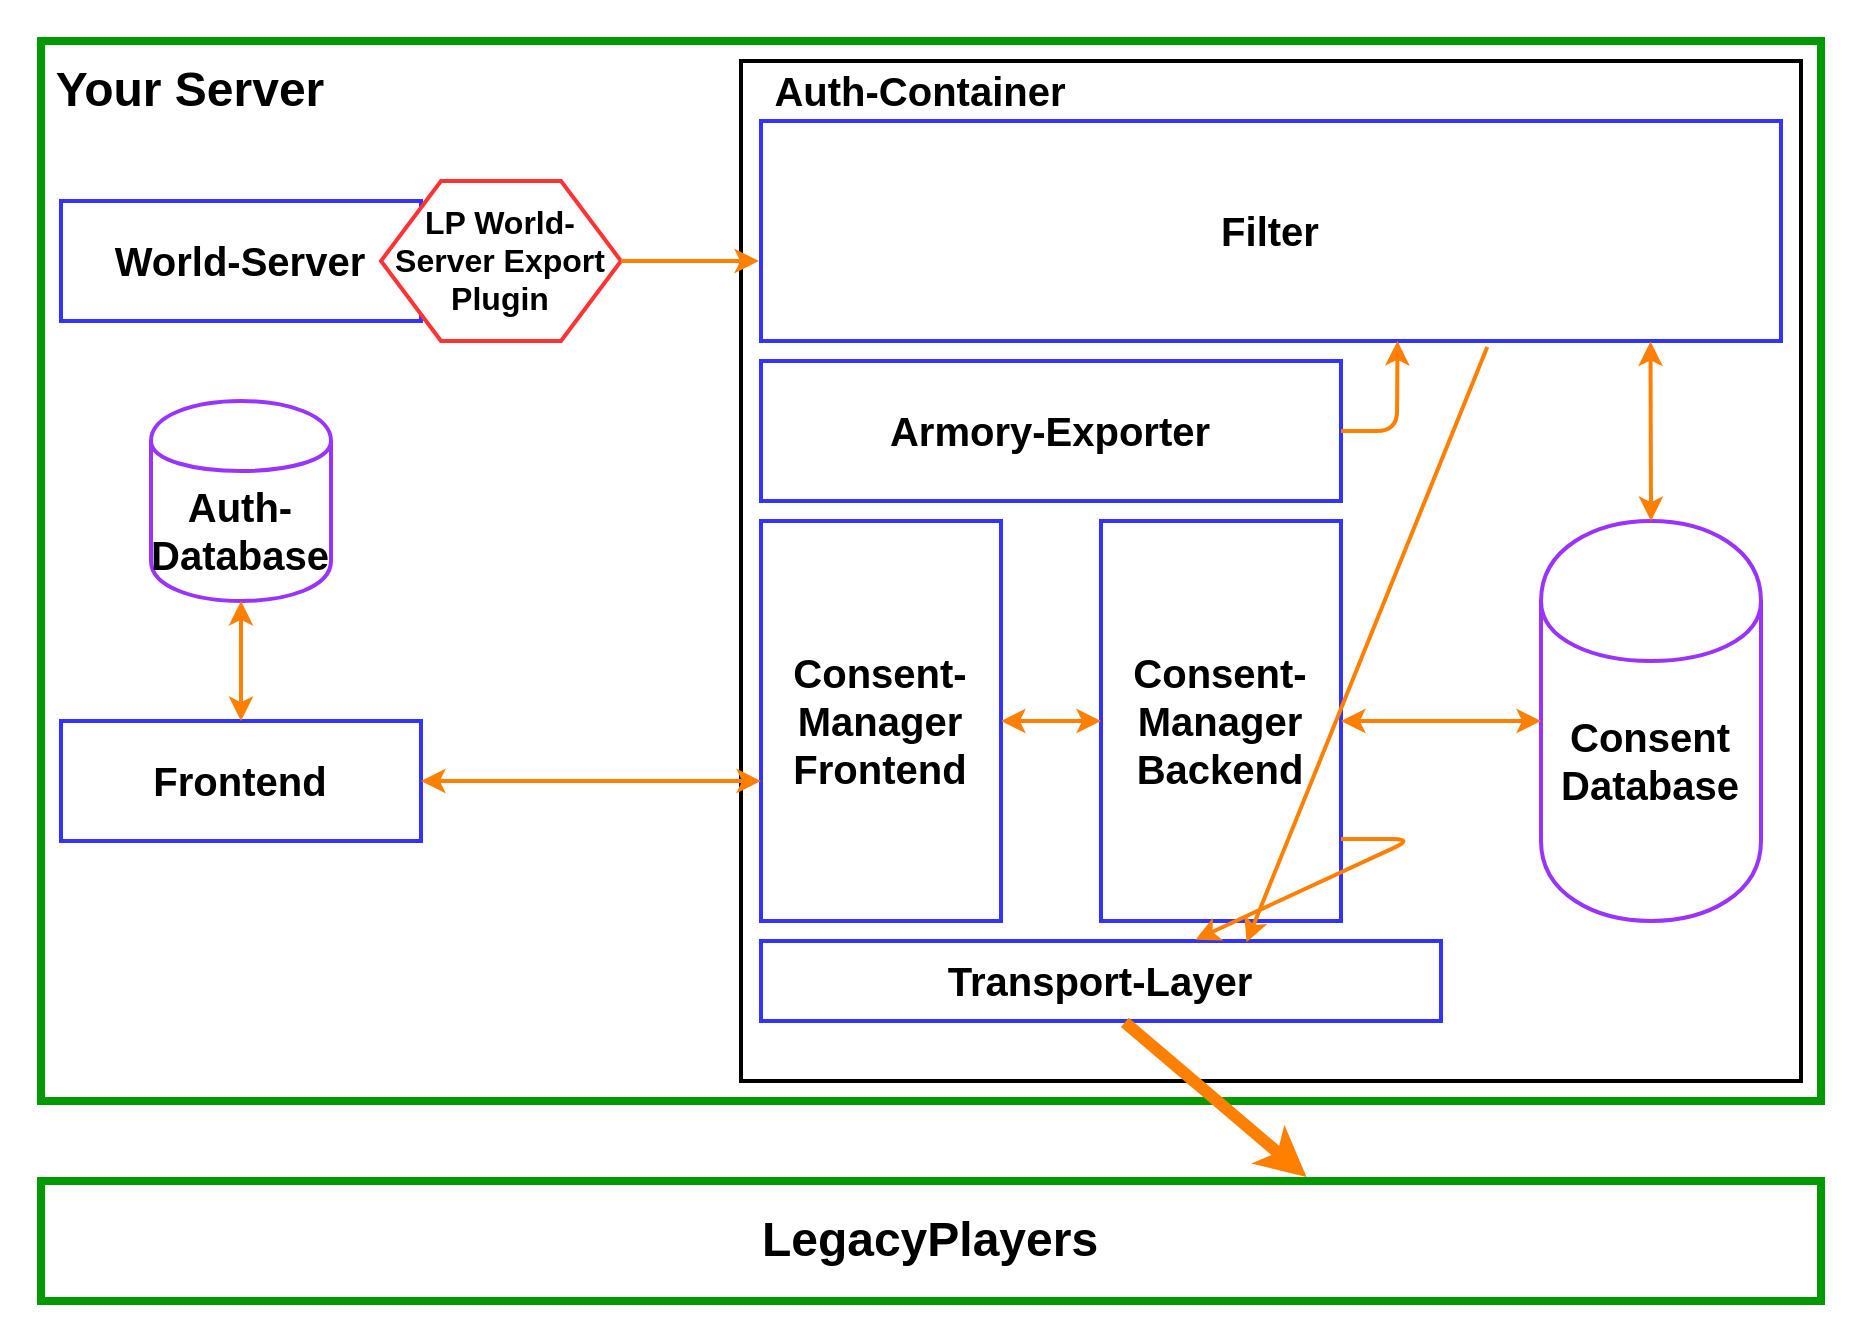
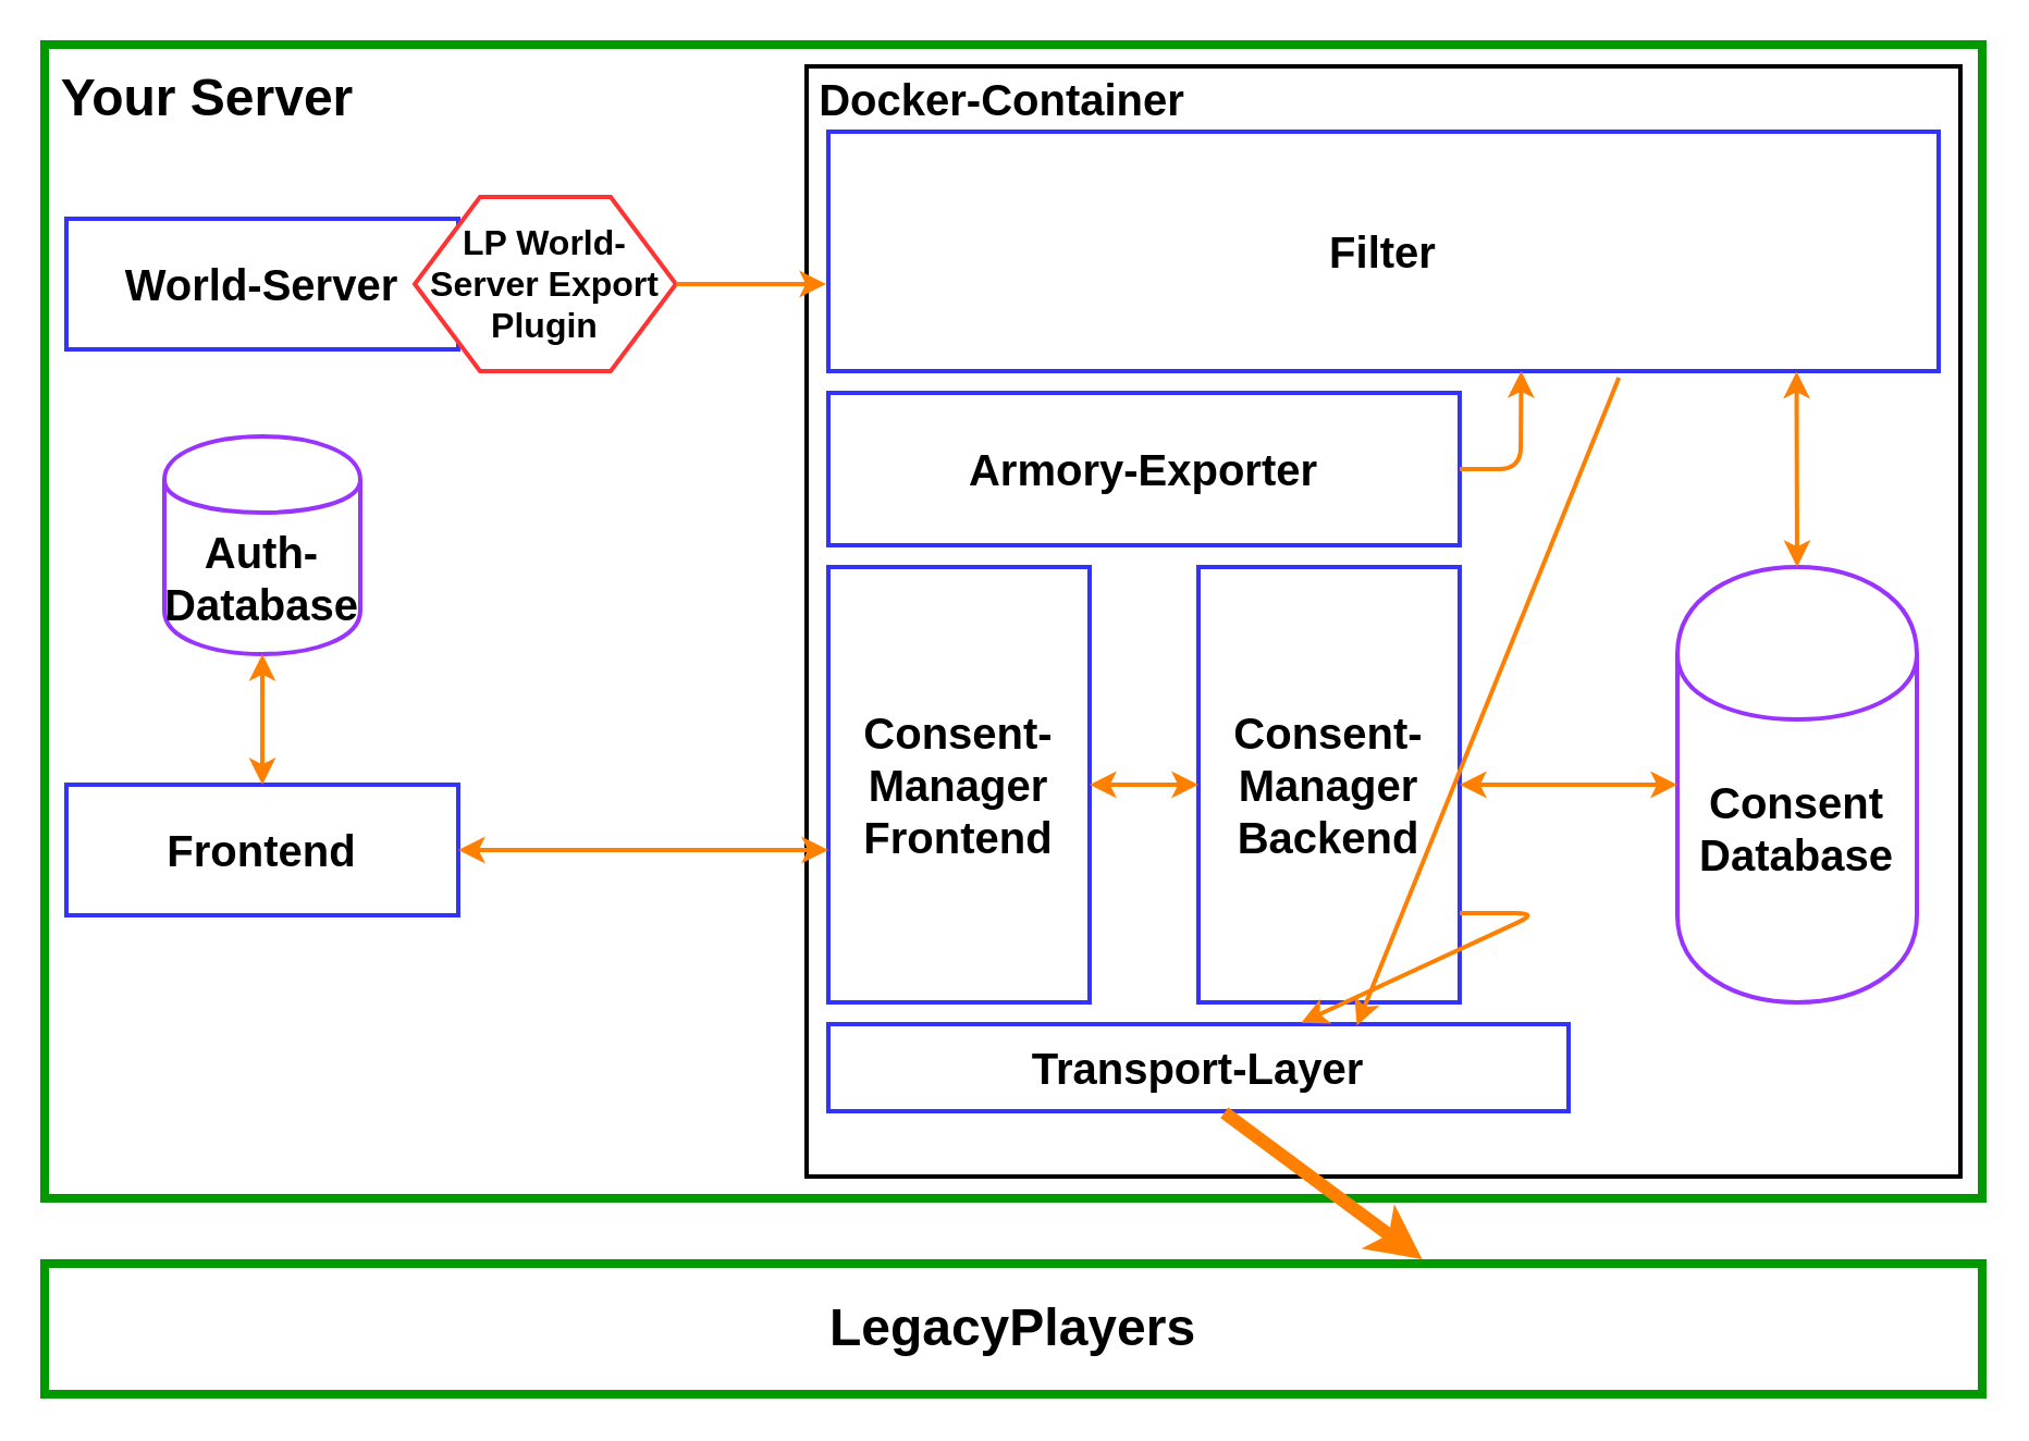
- <mxCell id="9" value="&lt;font style=&quot;font-size: 20px&quot;&gt;&lt;b&gt;Auth-Container&lt;br&gt;&lt;/b&gt;&lt;/font&gt;" style="text;html=1;strokeColor=none;fillColor=none;align=center;verticalAlign=middle;whiteSpace=wrap;rounded=0;" vertex="1" parent="1"><mxGeometry x="370" y="30" width="180" height="30" as="geometry" /></mxCell>
+ <mxCell id="9" value="&lt;font style=&quot;font-size: 20px&quot;&gt;&lt;b&gt;Docker-Container&lt;br&gt;&lt;/b&gt;&lt;/font&gt;" style="text;html=1;strokeColor=none;fillColor=none;align=center;verticalAlign=middle;whiteSpace=wrap;rounded=0;" vertex="1" parent="1"><mxGeometry x="370" y="30" width="180" height="30" as="geometry" /></mxCell>
- <mxCell id="24" value="&lt;font style=&quot;font-size: 24px&quot;&gt;&lt;b&gt;LegacyPlayers&lt;/b&gt;&lt;/font&gt;" style="rounded=0;whiteSpace=wrap;html=1;strokeColor=#009900;strokeWidth=4;fillColor=#ffffff;" vertex="1" parent="1"><mxGeometry x="20" y="590" width="890" height="60" as="geometry" /></mxCell>
+ <mxCell id="24" value="&lt;font style=&quot;font-size: 24px&quot;&gt;&lt;b&gt;LegacyPlayers&lt;/b&gt;&lt;/font&gt;" style="rounded=0;whiteSpace=wrap;html=1;strokeColor=#009900;strokeWidth=4;fillColor=#ffffff;" vertex="1" parent="1"><mxGeometry x="20" y="580" width="890" height="60" as="geometry" /></mxCell>
